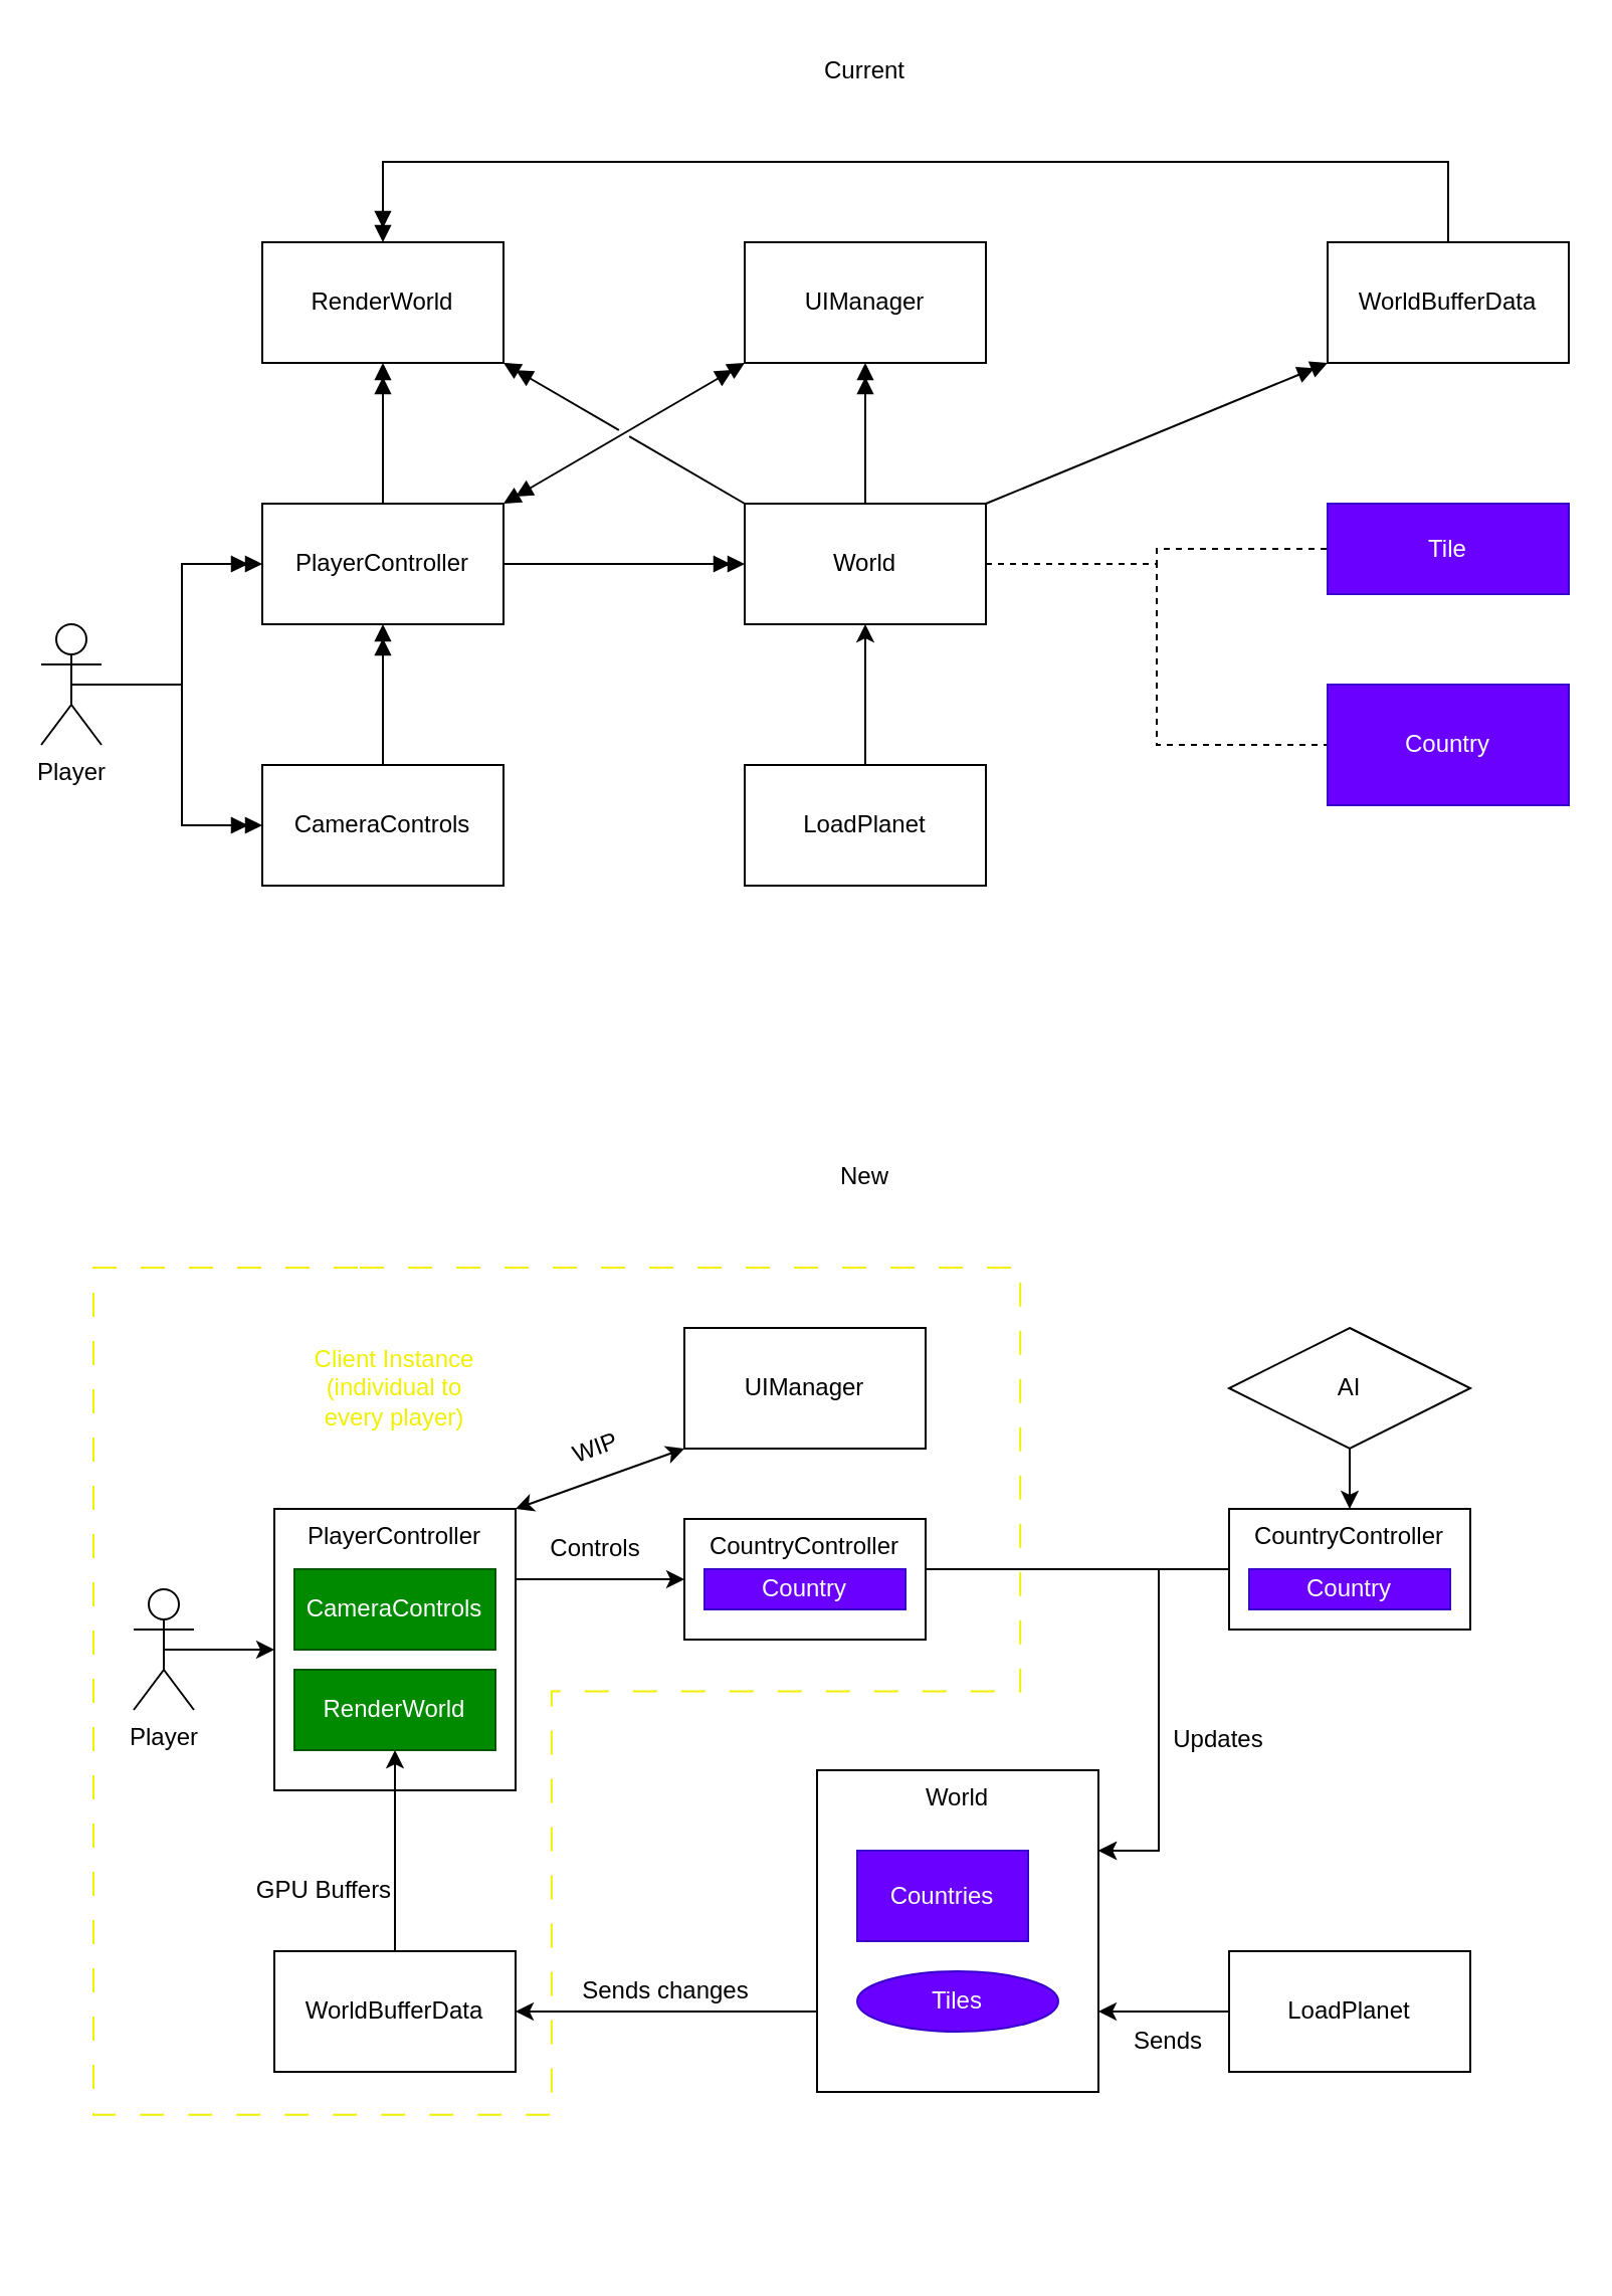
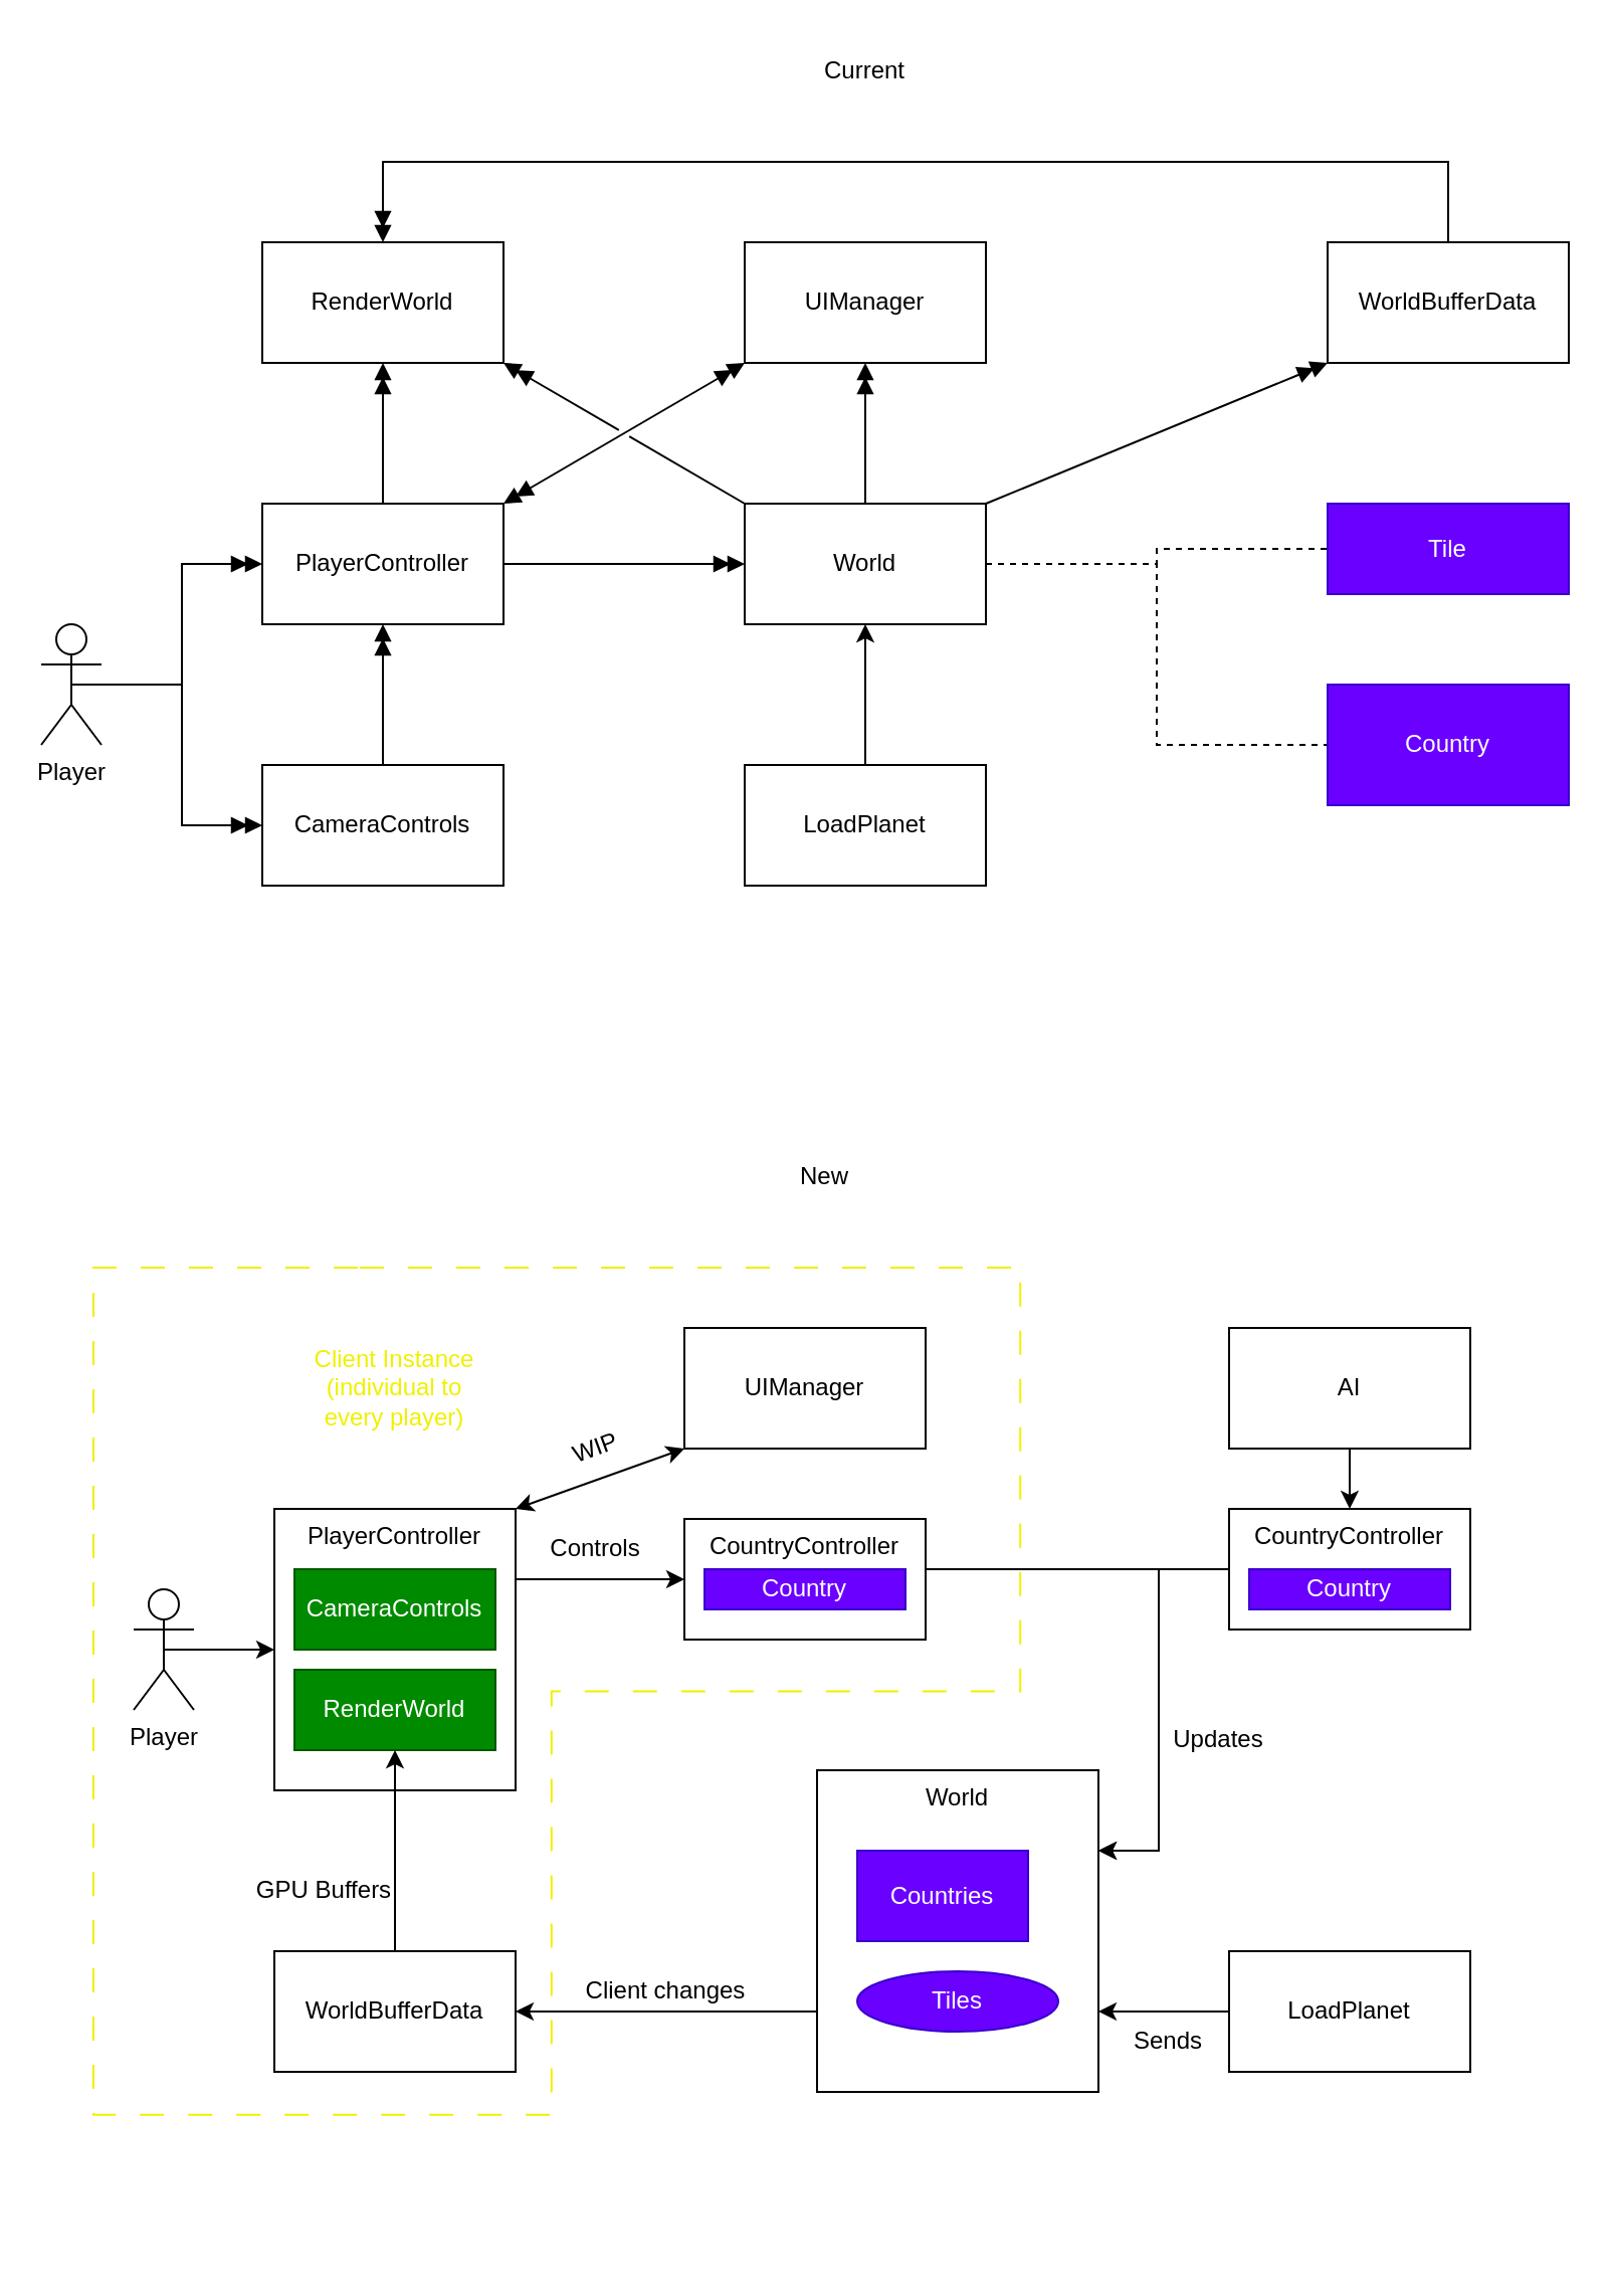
- <mxCell id="58" value="New" style="text;html=1;align=center;verticalAlign=middle;whiteSpace=wrap;rounded=0;" vertex="1" parent="1"><mxGeometry x="400" y="570" width="60" height="30" as="geometry" /></mxCell>
+ <mxCell id="58" value="New" style="text;html=1;align=center;verticalAlign=middle;whiteSpace=wrap;rounded=0;" vertex="1" parent="1"><mxGeometry x="380" y="570" width="60" height="30" as="geometry" /></mxCell>
- <mxCell id="55" value="AI" style="rhombus;whiteSpace=wrap;html=1;" vertex="1" parent="1"><mxGeometry x="611" y="660" width="120" height="60" as="geometry" /></mxCell>
+ <mxCell id="55" value="AI" style="rounded=0;whiteSpace=wrap;html=1;" vertex="1" parent="1"><mxGeometry x="611" y="660" width="120" height="60" as="geometry" /></mxCell>
- <mxCell id="45" value="Sends changes" style="text;html=1;align=center;verticalAlign=middle;whiteSpace=wrap;rounded=0;" vertex="1" parent="1"><mxGeometry x="276" y="980" width="110" height="20" as="geometry" /></mxCell>
+ <mxCell id="45" value="Client changes" style="text;html=1;align=center;verticalAlign=middle;whiteSpace=wrap;rounded=0;" vertex="1" parent="1"><mxGeometry x="276" y="980" width="110" height="20" as="geometry" /></mxCell>
